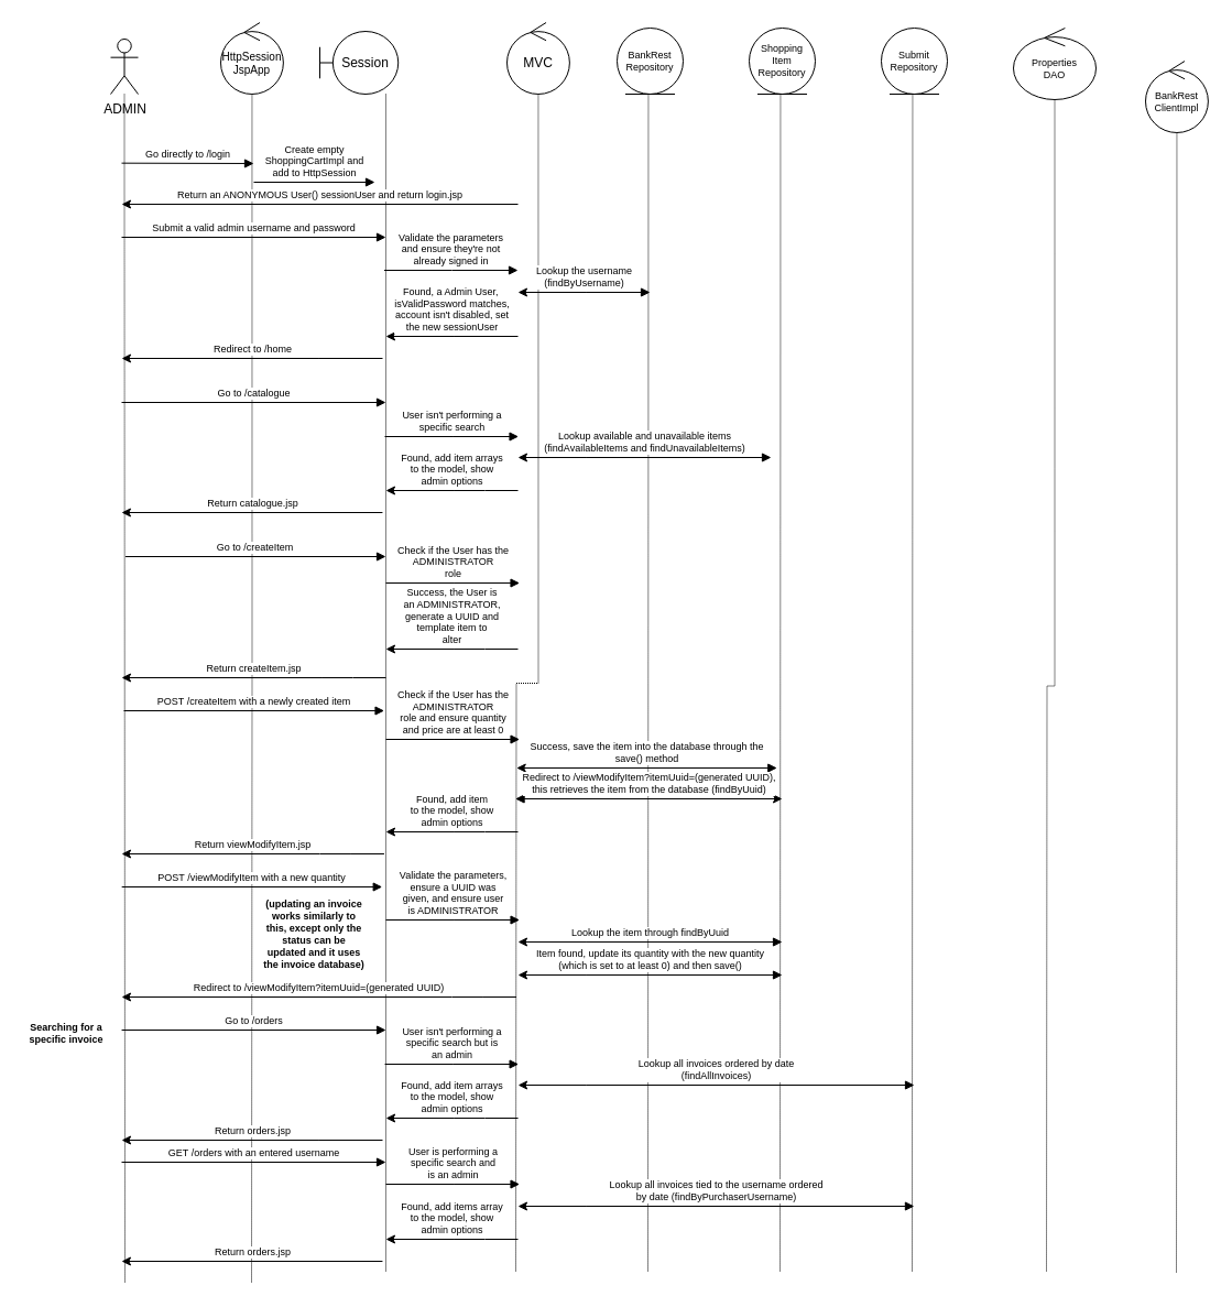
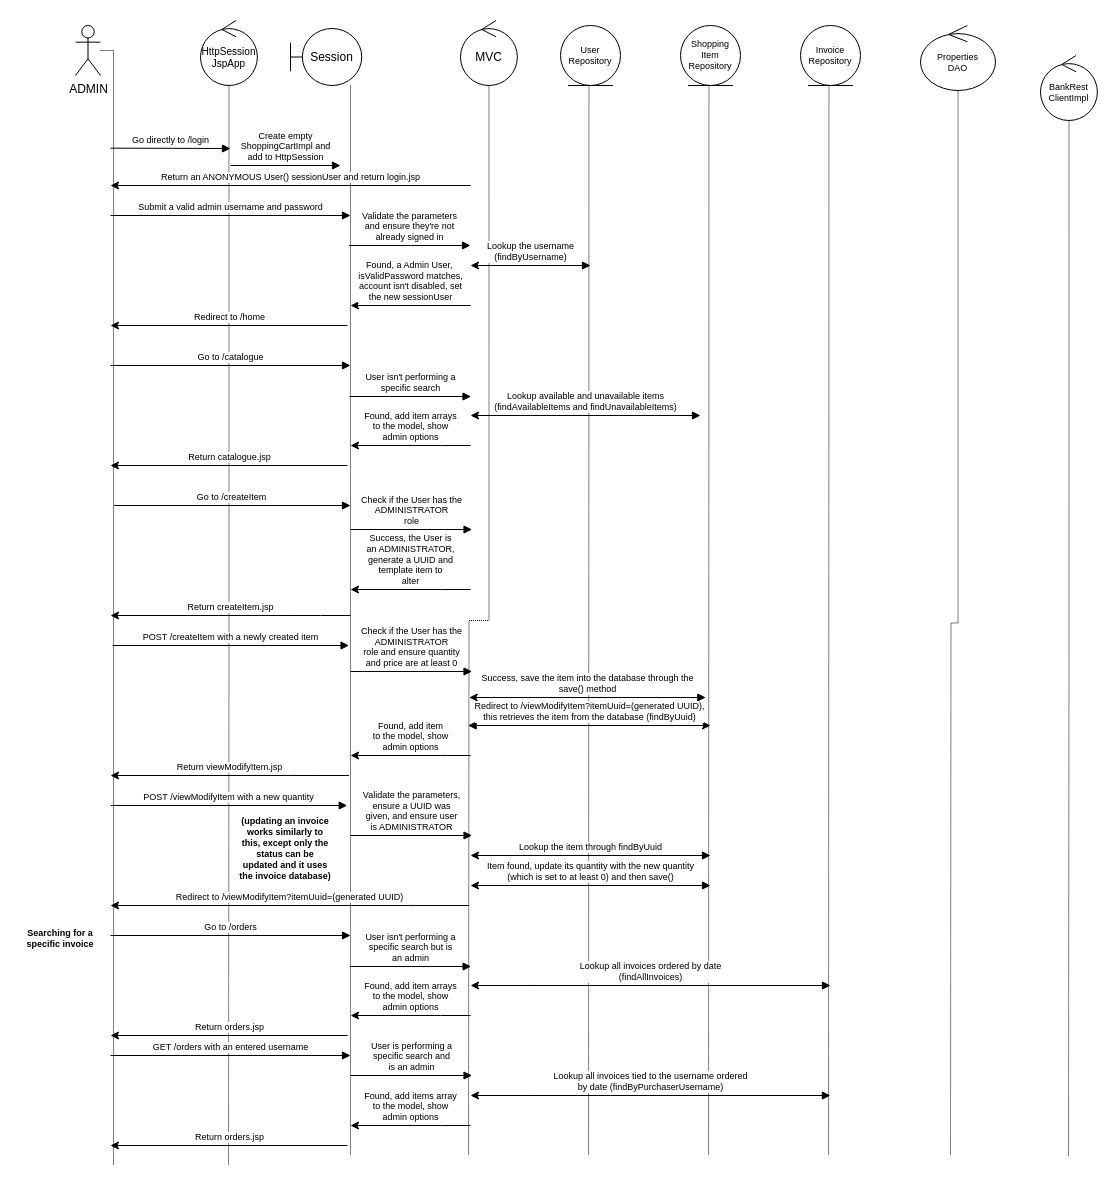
- <mxCell id="16" value="BankRest&lt;br&gt;Repository" style="ellipse;shape=umlEntity;whiteSpace=wrap;html=1;fontSize=9;" vertex="1" parent="1"><mxGeometry x="560" y="25" width="60" height="60" as="geometry" /></mxCell>
+ <mxCell id="16" value="User&lt;br&gt;Repository" style="ellipse;shape=umlEntity;whiteSpace=wrap;html=1;fontSize=9;" vertex="1" parent="1"><mxGeometry x="560" y="25" width="60" height="60" as="geometry" /></mxCell>
- <mxCell id="24" value="Submit&lt;br&gt;Repository" style="ellipse;shape=umlEntity;whiteSpace=wrap;html=1;fontSize=9;" vertex="1" parent="1"><mxGeometry x="800" y="25" width="60" height="60" as="geometry" /></mxCell>
+ <mxCell id="24" value="Invoice&lt;br&gt;Repository" style="ellipse;shape=umlEntity;whiteSpace=wrap;html=1;fontSize=9;" vertex="1" parent="1"><mxGeometry x="800" y="25" width="60" height="60" as="geometry" /></mxCell>
- <mxCell id="3" value="ADMIN" style="shape=umlActor;verticalLabelPosition=bottom;verticalAlign=top;html=1;outlineConnect=0;" vertex="1" parent="1"><mxGeometry x="100" y="35" width="25" height="50" as="geometry" /></mxCell>
+ <mxCell id="3" value="ADMIN" style="shape=umlActor;verticalLabelPosition=bottom;verticalAlign=top;html=1;outlineConnect=0;" vertex="1" parent="1"><mxGeometry x="75" y="25" width="25" height="50" as="geometry" /></mxCell>
